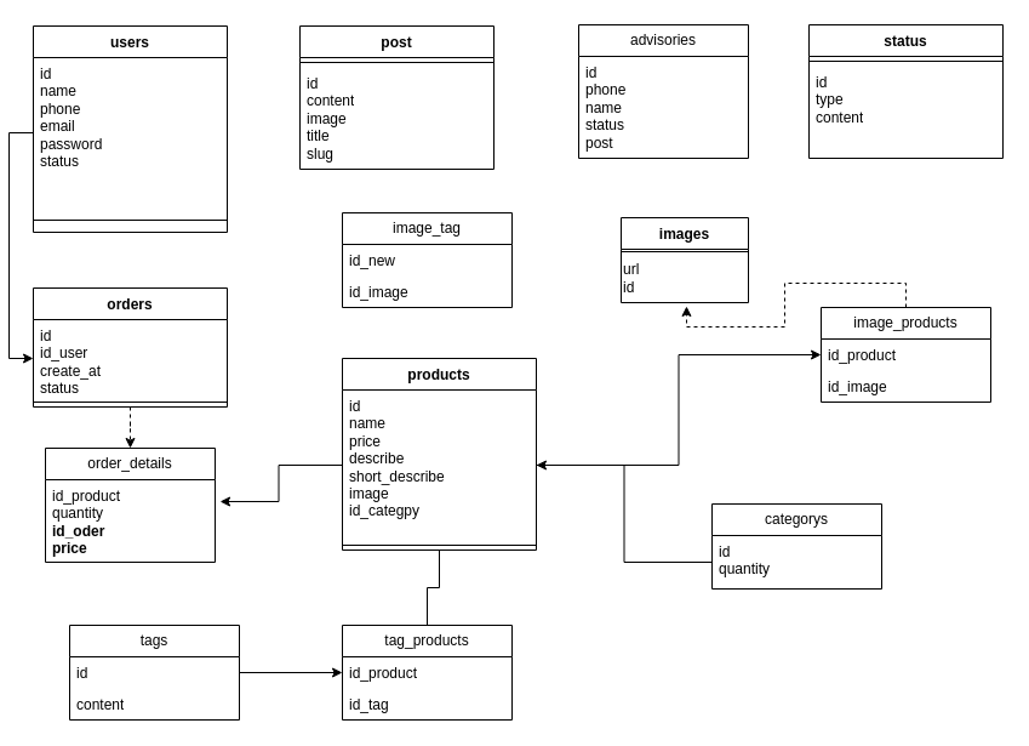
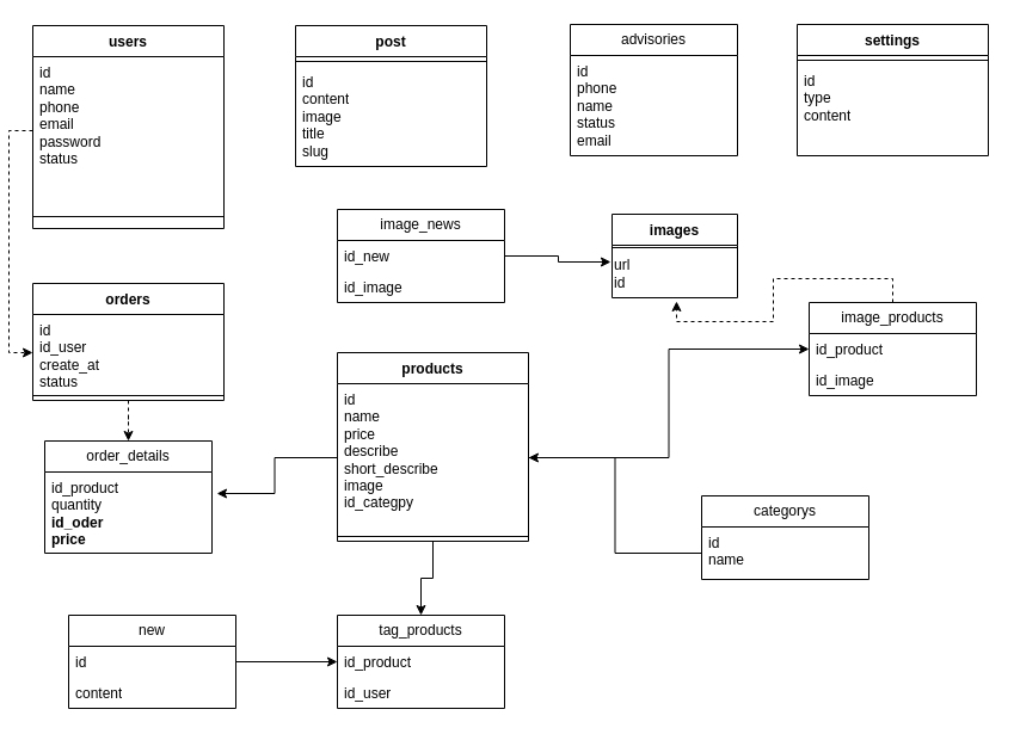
- <mxCell id="5" value="status" style="swimlane;fontStyle=1;align=center;verticalAlign=top;childLayout=stackLayout;horizontal=1;startSize=26;horizontalStack=0;resizeParent=1;resizeParentMax=0;resizeLast=0;collapsible=1;marginBottom=0;whiteSpace=wrap;html=1;" parent="1" vertex="1"><mxGeometry x="660" y="20" width="160" height="110" as="geometry" /></mxCell>
+ <mxCell id="5" value="settings" style="swimlane;fontStyle=1;align=center;verticalAlign=top;childLayout=stackLayout;horizontal=1;startSize=26;horizontalStack=0;resizeParent=1;resizeParentMax=0;resizeLast=0;collapsible=1;marginBottom=0;whiteSpace=wrap;html=1;" parent="1" vertex="1"><mxGeometry x="660" y="20" width="160" height="110" as="geometry" /></mxCell>
- <mxCell id="25" value="id&lt;br&gt;phone&amp;nbsp;&lt;br&gt;name&lt;br&gt;status&lt;br&gt;post" style="text;strokeColor=none;fillColor=none;align=left;verticalAlign=top;spacingLeft=4;spacingRight=4;overflow=hidden;rotatable=0;points=[[0,0.5],[1,0.5]];portConstraint=eastwest;whiteSpace=wrap;html=1;" parent="24" vertex="1"><mxGeometry y="26" width="140" height="84" as="geometry" /></mxCell>
+ <mxCell id="25" value="id&lt;br&gt;phone&amp;nbsp;&lt;br&gt;name&lt;br&gt;status&lt;br&gt;email" style="text;strokeColor=none;fillColor=none;align=left;verticalAlign=top;spacingLeft=4;spacingRight=4;overflow=hidden;rotatable=0;points=[[0,0.5],[1,0.5]];portConstraint=eastwest;whiteSpace=wrap;html=1;" parent="24" vertex="1"><mxGeometry y="26" width="140" height="84" as="geometry" /></mxCell>
- <mxCell id="30" value="image_tag" style="swimlane;fontStyle=0;childLayout=stackLayout;horizontal=1;startSize=26;fillColor=none;horizontalStack=0;resizeParent=1;resizeParentMax=0;resizeLast=0;collapsible=1;marginBottom=0;whiteSpace=wrap;html=1;" parent="1" vertex="1"><mxGeometry x="275" y="175" width="140" height="78" as="geometry" /></mxCell>
+ <mxCell id="30" value="image_news" style="swimlane;fontStyle=0;childLayout=stackLayout;horizontal=1;startSize=26;fillColor=none;horizontalStack=0;resizeParent=1;resizeParentMax=0;resizeLast=0;collapsible=1;marginBottom=0;whiteSpace=wrap;html=1;" parent="1" vertex="1"><mxGeometry x="275" y="175" width="140" height="78" as="geometry" /></mxCell>
- <mxCell id="33" style="edgeStyle=orthogonalEdgeStyle;rounded=0;orthogonalLoop=1;jettySize=auto;html=1;exitX=0;exitY=0.5;exitDx=0;exitDy=0;entryX=0;entryY=0.5;entryDx=0;entryDy=0;" parent="1" source="9" target="16" edge="1"><mxGeometry relative="1" as="geometry" /></mxCell>
+ <mxCell id="33" style="edgeStyle=orthogonalEdgeStyle;rounded=0;orthogonalLoop=1;jettySize=auto;html=1;exitX=0;exitY=0.5;exitDx=0;exitDy=0;entryX=0;entryY=0.5;entryDx=0;entryDy=0;dashed=1;" parent="1" source="9" target="16" edge="1"><mxGeometry relative="1" as="geometry" /></mxCell>
+ <mxCell id="36" style="edgeStyle=orthogonalEdgeStyle;rounded=0;orthogonalLoop=1;jettySize=auto;html=1;exitX=1;exitY=0.5;exitDx=0;exitDy=0;entryX=-0.01;entryY=0.25;entryDx=0;entryDy=0;entryPerimeter=0;" parent="1" source="31" target="4" edge="1"><mxGeometry relative="1" as="geometry" /></mxCell>
- <mxCell id="38" value="id&lt;br&gt;quantity" style="text;strokeColor=none;fillColor=none;align=left;verticalAlign=top;spacingLeft=4;spacingRight=4;overflow=hidden;rotatable=0;points=[[0,0.5],[1,0.5]];portConstraint=eastwest;whiteSpace=wrap;html=1;" parent="37" vertex="1"><mxGeometry y="26" width="140" height="44" as="geometry" /></mxCell>
+ <mxCell id="38" value="id&lt;br&gt;name" style="text;strokeColor=none;fillColor=none;align=left;verticalAlign=top;spacingLeft=4;spacingRight=4;overflow=hidden;rotatable=0;points=[[0,0.5],[1,0.5]];portConstraint=eastwest;whiteSpace=wrap;html=1;" parent="37" vertex="1"><mxGeometry y="26" width="140" height="44" as="geometry" /></mxCell>
- <mxCell id="18" style="edgeStyle=orthogonalEdgeStyle;rounded=0;orthogonalLoop=1;jettySize=auto;html=1;exitX=0.5;exitY=1;exitDx=0;exitDy=0;endArrow=none;" parent="1" source="19" target="43" edge="1"><mxGeometry relative="1" as="geometry" /></mxCell>
+ <mxCell id="18" style="edgeStyle=orthogonalEdgeStyle;rounded=0;orthogonalLoop=1;jettySize=auto;html=1;exitX=0.5;exitY=1;exitDx=0;exitDy=0;" parent="1" source="19" target="43" edge="1"><mxGeometry relative="1" as="geometry" /></mxCell>
- <mxCell id="40" value="tags" style="swimlane;fontStyle=0;childLayout=stackLayout;horizontal=1;startSize=26;fillColor=none;horizontalStack=0;resizeParent=1;resizeParentMax=0;resizeLast=0;collapsible=1;marginBottom=0;whiteSpace=wrap;html=1;" parent="1" vertex="1"><mxGeometry x="50" y="515" width="140" height="78" as="geometry" /></mxCell>
+ <mxCell id="40" value="new" style="swimlane;fontStyle=0;childLayout=stackLayout;horizontal=1;startSize=26;fillColor=none;horizontalStack=0;resizeParent=1;resizeParentMax=0;resizeLast=0;collapsible=1;marginBottom=0;whiteSpace=wrap;html=1;" parent="1" vertex="1"><mxGeometry x="50" y="515" width="140" height="78" as="geometry" /></mxCell>
- <mxCell id="45" value="id_tag" style="text;strokeColor=none;fillColor=none;align=left;verticalAlign=top;spacingLeft=4;spacingRight=4;overflow=hidden;rotatable=0;points=[[0,0.5],[1,0.5]];portConstraint=eastwest;whiteSpace=wrap;html=1;" parent="43" vertex="1"><mxGeometry y="52" width="140" height="26" as="geometry" /></mxCell>
+ <mxCell id="45" value="id_user" style="text;strokeColor=none;fillColor=none;align=left;verticalAlign=top;spacingLeft=4;spacingRight=4;overflow=hidden;rotatable=0;points=[[0,0.5],[1,0.5]];portConstraint=eastwest;whiteSpace=wrap;html=1;" parent="43" vertex="1"><mxGeometry y="52" width="140" height="26" as="geometry" /></mxCell>
